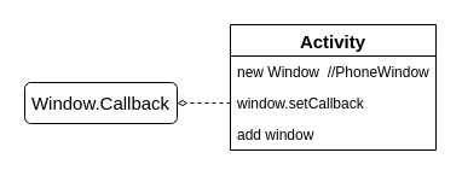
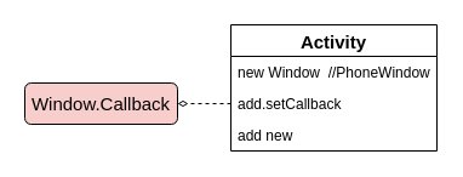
- <mxCell id="2" value="Window.Callback" style="rounded=1;whiteSpace=wrap;html=1;fontSize=15;" vertex="1" parent="1"><mxGeometry x="20" y="68" width="126" height="34" as="geometry" /></mxCell>
+ <mxCell id="2" value="Window.Callback" style="rounded=1;whiteSpace=wrap;html=1;fontSize=15;fillColor=#f8cecc;" vertex="1" parent="1"><mxGeometry x="20" y="68" width="126" height="34" as="geometry" /></mxCell>
- <mxCell id="5" value="window.setCallback" style="text;strokeColor=none;fillColor=none;align=left;verticalAlign=top;spacingLeft=4;spacingRight=4;overflow=hidden;rotatable=0;points=[[0,0.5],[1,0.5]];portConstraint=eastwest;" vertex="1" parent="3"><mxGeometry y="52" width="170" height="26" as="geometry" /></mxCell>
+ <mxCell id="5" value="add.setCallback" style="text;strokeColor=none;fillColor=none;align=left;verticalAlign=top;spacingLeft=4;spacingRight=4;overflow=hidden;rotatable=0;points=[[0,0.5],[1,0.5]];portConstraint=eastwest;" vertex="1" parent="3"><mxGeometry y="52" width="170" height="26" as="geometry" /></mxCell>
- <mxCell id="6" value="add window" style="text;strokeColor=none;fillColor=none;align=left;verticalAlign=top;spacingLeft=4;spacingRight=4;overflow=hidden;rotatable=0;points=[[0,0.5],[1,0.5]];portConstraint=eastwest;" vertex="1" parent="3"><mxGeometry y="78" width="170" height="26" as="geometry" /></mxCell>
+ <mxCell id="6" value="add new" style="text;strokeColor=none;fillColor=none;align=left;verticalAlign=top;spacingLeft=4;spacingRight=4;overflow=hidden;rotatable=0;points=[[0,0.5],[1,0.5]];portConstraint=eastwest;" vertex="1" parent="3"><mxGeometry y="78" width="170" height="26" as="geometry" /></mxCell>
